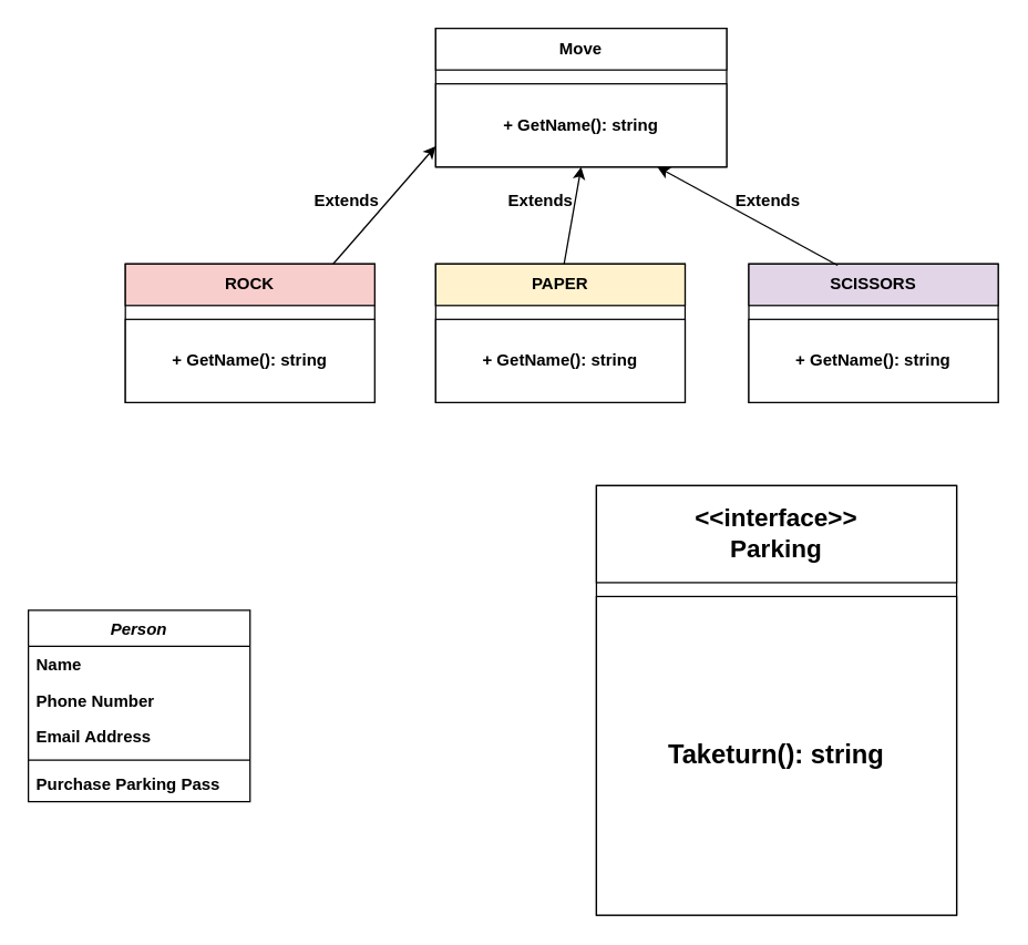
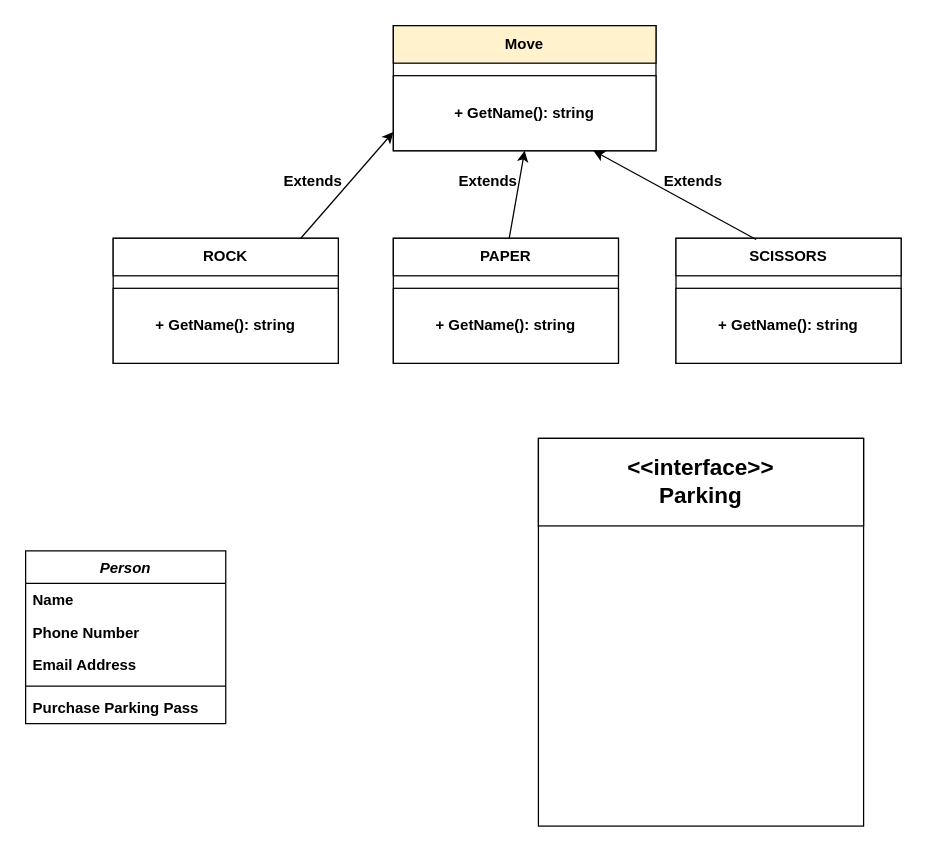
- <mxCell id="9" value="Move" style="rounded=0;whiteSpace=wrap;html=1;fontStyle=1" vertex="1" parent="1"><mxGeometry x="314" y="20" width="210" height="30" as="geometry" /></mxCell>
+ <mxCell id="9" value="Move" style="rounded=0;whiteSpace=wrap;html=1;fontStyle=1;fillColor=#fff2cc;" vertex="1" parent="1"><mxGeometry x="314" y="20" width="210" height="30" as="geometry" /></mxCell>
- <mxCell id="12" value="ROCK" style="rounded=0;whiteSpace=wrap;html=1;fontStyle=1;fillColor=#f8cecc;" vertex="1" parent="1"><mxGeometry x="90" y="190" width="180" height="30" as="geometry" /></mxCell>
+ <mxCell id="12" value="ROCK" style="rounded=0;whiteSpace=wrap;html=1;fontStyle=1" vertex="1" parent="1"><mxGeometry x="90" y="190" width="180" height="30" as="geometry" /></mxCell>
- <mxCell id="15" value="PAPER" style="rounded=0;whiteSpace=wrap;html=1;fontStyle=1;fillColor=#fff2cc;" vertex="1" parent="1"><mxGeometry x="314" y="190" width="180" height="30" as="geometry" /></mxCell>
+ <mxCell id="15" value="PAPER" style="rounded=0;whiteSpace=wrap;html=1;fontStyle=1" vertex="1" parent="1"><mxGeometry x="314" y="190" width="180" height="30" as="geometry" /></mxCell>
- <mxCell id="18" value="SCISSORS" style="rounded=0;whiteSpace=wrap;html=1;fontStyle=1;fillColor=#e1d5e7;" vertex="1" parent="1"><mxGeometry x="540" y="190" width="180" height="30" as="geometry" /></mxCell>
+ <mxCell id="18" value="SCISSORS" style="rounded=0;whiteSpace=wrap;html=1;fontStyle=1" vertex="1" parent="1"><mxGeometry x="540" y="190" width="180" height="30" as="geometry" /></mxCell>
- <mxCell id="28" value="&lt;font style=&quot;font-size: 19px;&quot;&gt;&lt;b style=&quot;&quot;&gt;Taketurn(): string&lt;/b&gt;&lt;/font&gt;" style="rounded=0;whiteSpace=wrap;html=1;" vertex="1" parent="1"><mxGeometry x="430" y="430" width="260" height="230" as="geometry" /></mxCell>
